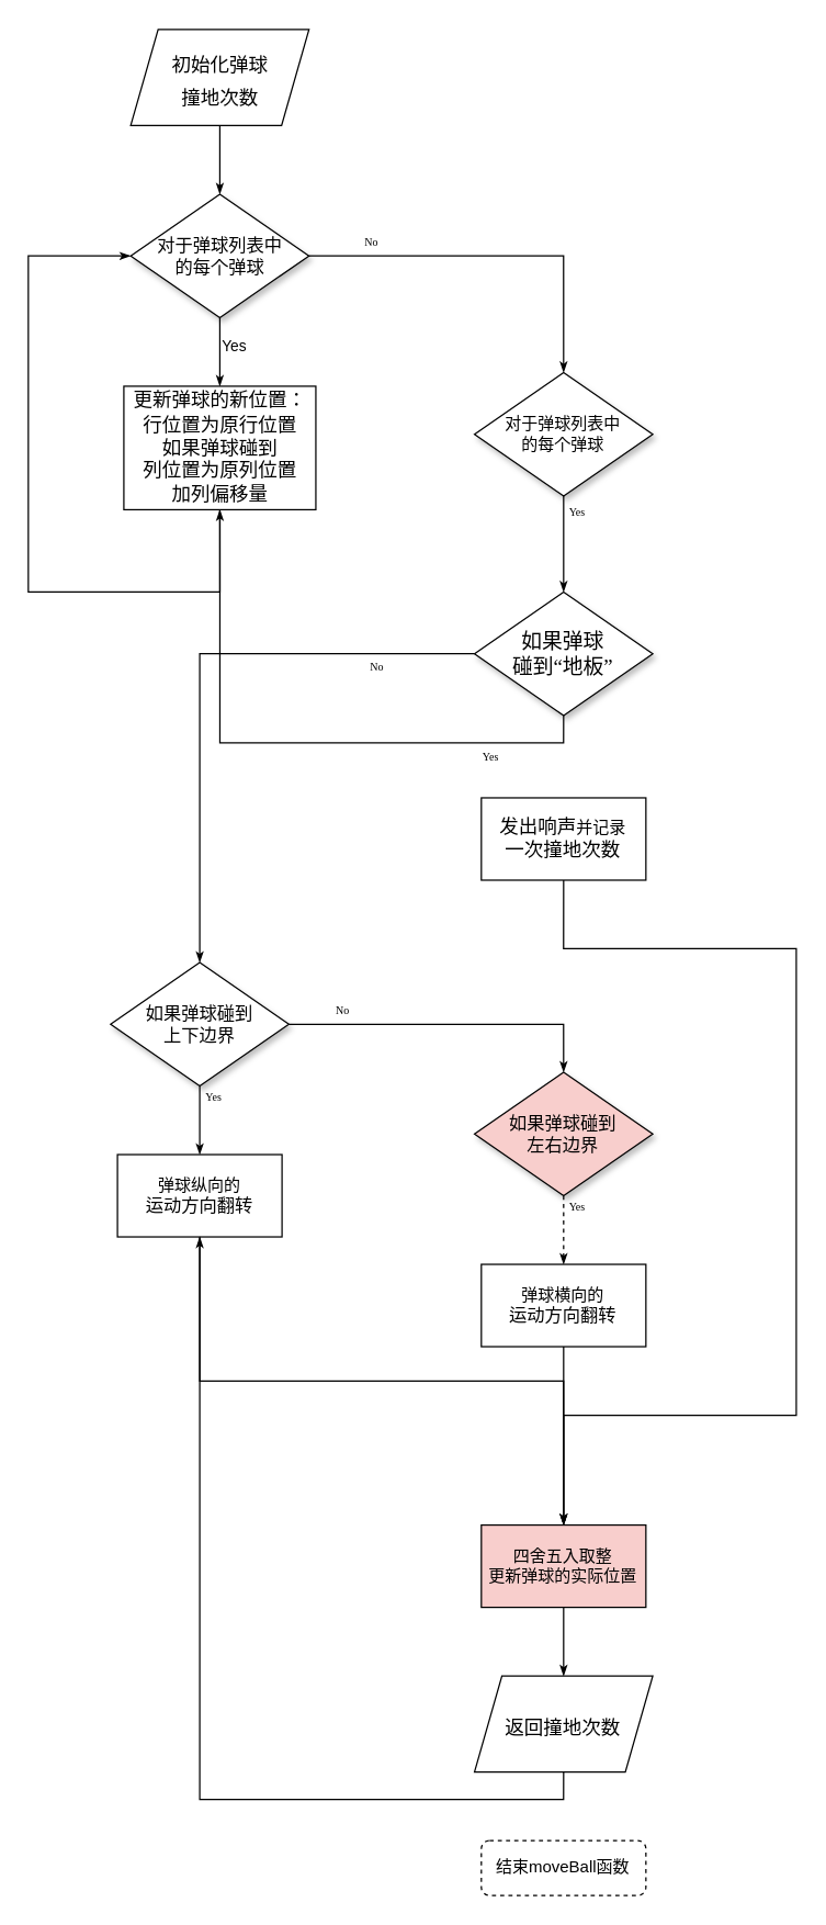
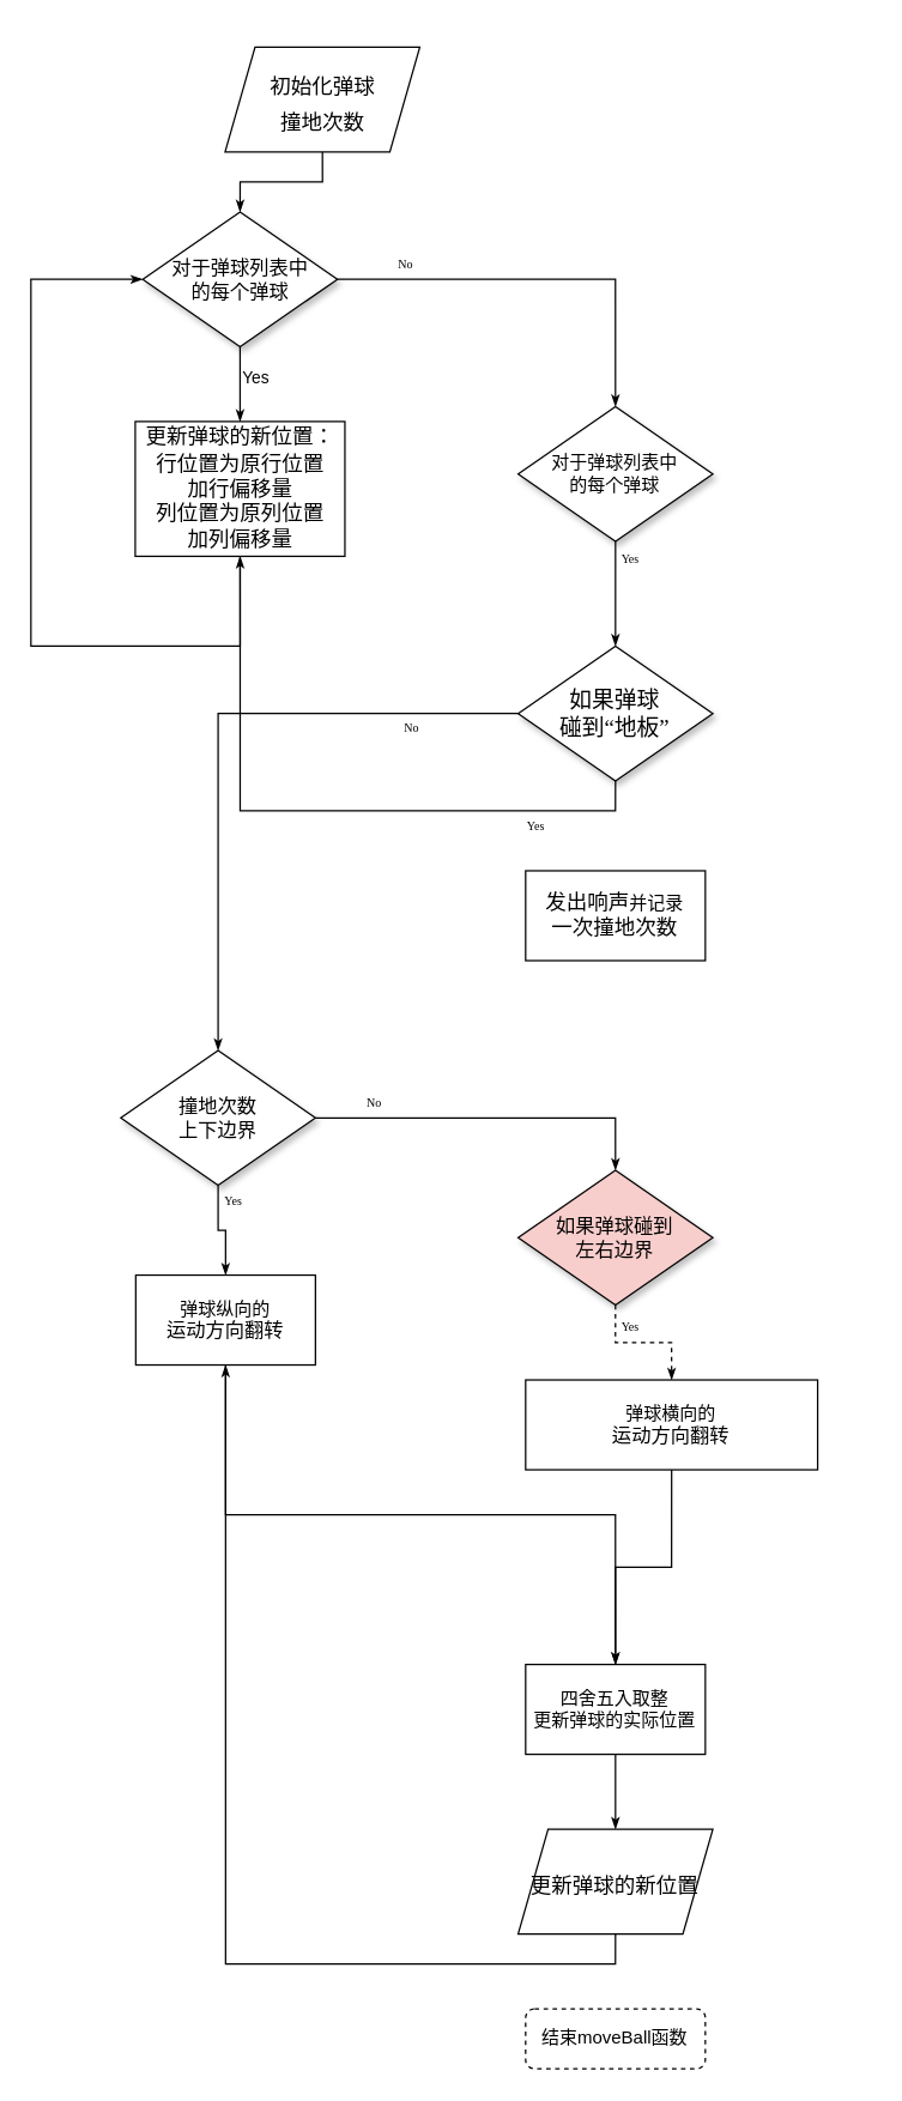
- <mxCell id="2" value="&lt;font face=&quot;Verdana&quot;&gt;&lt;span style=&quot;font-size: 14px;&quot;&gt;初始化弹球&lt;br&gt;撞地次数&lt;/span&gt;&lt;/font&gt;" style="shape=parallelogram;perimeter=parallelogramPerimeter;whiteSpace=wrap;html=1;fixedSize=1;hachureGap=4;fontFamily=Architects Daughter;fontSource=https%3A%2F%2Ffonts.googleapis.com%2Fcss%3Ffamily%3DArchitects%2BDaughter;fontSize=20;" vertex="1" parent="1"><mxGeometry x="94.657" y="20.997" width="130" height="70" as="geometry" /></mxCell>
+ <mxCell id="2" value="&lt;font face=&quot;Verdana&quot;&gt;&lt;span style=&quot;font-size: 14px;&quot;&gt;初始化弹球&lt;br&gt;撞地次数&lt;/span&gt;&lt;/font&gt;" style="shape=parallelogram;perimeter=parallelogramPerimeter;whiteSpace=wrap;html=1;fixedSize=1;hachureGap=4;fontFamily=Architects Daughter;fontSource=https%3A%2F%2Ffonts.googleapis.com%2Fcss%3Ffamily%3DArchitects%2BDaughter;fontSize=20;" vertex="1" parent="1"><mxGeometry x="149.657" y="30.997" width="130" height="70" as="geometry" /></mxCell>
- <mxCell id="22" value="&lt;font style=&quot;font-size: 14px;&quot;&gt;&lt;font style=&quot;border-color: var(--border-color); font-size: 14px;&quot; face=&quot;Verdana&quot;&gt;更新弹球的新位置：&lt;br style=&quot;border-color: var(--border-color);&quot;&gt;&lt;/font&gt;行位置为原行位置&lt;br&gt;如果弹球碰到&lt;br style=&quot;border-color: var(--border-color); font-family: &amp;quot;Architects Daughter&amp;quot;;&quot;&gt;&lt;span style=&quot;font-family: &amp;quot;Architects Daughter&amp;quot;;&quot;&gt;列位置为原列位置&lt;br&gt;加列偏移量&lt;/span&gt;&lt;/font&gt;" style="rounded=0;whiteSpace=wrap;html=1;" vertex="1" parent="1"><mxGeometry x="89.66" y="281" width="140" height="90" as="geometry" /></mxCell>
+ <mxCell id="22" value="&lt;font style=&quot;font-size: 14px;&quot;&gt;&lt;font style=&quot;border-color: var(--border-color); font-size: 14px;&quot; face=&quot;Verdana&quot;&gt;更新弹球的新位置：&lt;br style=&quot;border-color: var(--border-color);&quot;&gt;&lt;/font&gt;行位置为原行位置&lt;br&gt;加行偏移量&lt;br style=&quot;border-color: var(--border-color); font-family: &amp;quot;Architects Daughter&amp;quot;;&quot;&gt;&lt;span style=&quot;font-family: &amp;quot;Architects Daughter&amp;quot;;&quot;&gt;列位置为原列位置&lt;br&gt;加列偏移量&lt;/span&gt;&lt;/font&gt;" style="rounded=0;whiteSpace=wrap;html=1;" vertex="1" parent="1"><mxGeometry x="89.66" y="281" width="140" height="90" as="geometry" /></mxCell>
- <mxCell id="14" value="&lt;font style=&quot;font-size: 13px;&quot;&gt;如果弹球碰到&lt;br&gt;上下边界&lt;br&gt;&lt;/font&gt;" style="rhombus;whiteSpace=wrap;html=1;rounded=0;shadow=1;labelBackgroundColor=none;strokeWidth=1;fontFamily=Verdana;fontSize=8;align=center;" vertex="1" parent="1"><mxGeometry x="79.997" y="700.997" width="130" height="90" as="geometry" /></mxCell>
+ <mxCell id="14" value="&lt;font style=&quot;font-size: 13px;&quot;&gt;撞地次数&lt;br&gt;上下边界&lt;br&gt;&lt;/font&gt;" style="rhombus;whiteSpace=wrap;html=1;rounded=0;shadow=1;labelBackgroundColor=none;strokeWidth=1;fontFamily=Verdana;fontSize=8;align=center;" vertex="1" parent="1"><mxGeometry x="79.997" y="700.997" width="130" height="90" as="geometry" /></mxCell>
- <mxCell id="23" style="edgeStyle=orthogonalEdgeStyle;rounded=0;html=1;labelBackgroundColor=none;startSize=5;endArrow=classicThin;endFill=1;endSize=5;jettySize=auto;orthogonalLoop=1;strokeWidth=1;fontFamily=Verdana;fontSize=8;exitX=0.5;exitY=1;exitDx=0;exitDy=0;entryX=0.5;entryY=0;entryDx=0;entryDy=0;" edge="1" parent="1" source="19" target="26"><mxGeometry relative="1" as="geometry"><mxPoint x="440" y="671" as="sourcePoint" /><mxPoint x="640" y="1001" as="targetPoint" /><Array as="points"><mxPoint x="410" y="691" /><mxPoint x="580" y="691" /><mxPoint x="580" y="1031" /><mxPoint x="410" y="1031" /></Array></mxGeometry></mxCell>
- <mxCell id="20" value="弹球纵向的&lt;br style=&quot;border-color: var(--border-color); font-family: Verdana; font-size: 13px;&quot;&gt;&lt;span style=&quot;font-family: Verdana; font-size: 13px;&quot;&gt;运动方向翻转&lt;/span&gt;" style="rounded=0;whiteSpace=wrap;html=1;" vertex="1" parent="1"><mxGeometry x="85" y="841" width="120" height="60" as="geometry" /></mxCell>
+ <mxCell id="20" value="弹球纵向的&lt;br style=&quot;border-color: var(--border-color); font-family: Verdana; font-size: 13px;&quot;&gt;&lt;span style=&quot;font-family: Verdana; font-size: 13px;&quot;&gt;运动方向翻转&lt;/span&gt;" style="rounded=0;whiteSpace=wrap;html=1;" vertex="1" parent="1"><mxGeometry x="90" y="851" width="120" height="60" as="geometry" /></mxCell>
- <mxCell id="21" value="弹球横向的&lt;br style=&quot;border-color: var(--border-color); font-family: Verdana; font-size: 13px;&quot;&gt;&lt;span style=&quot;font-family: Verdana; font-size: 13px;&quot;&gt;运动方向翻转&lt;/span&gt;" style="rounded=0;whiteSpace=wrap;html=1;" vertex="1" parent="1"><mxGeometry x="350.34" y="921" width="120" height="60" as="geometry" /></mxCell>
+ <mxCell id="21" value="弹球横向的&lt;br style=&quot;border-color: var(--border-color); font-family: Verdana; font-size: 13px;&quot;&gt;&lt;span style=&quot;font-family: Verdana; font-size: 13px;&quot;&gt;运动方向翻转&lt;/span&gt;" style="rounded=0;whiteSpace=wrap;html=1;" vertex="1" parent="1"><mxGeometry x="350.34" y="921" width="195" height="60" as="geometry" /></mxCell>
- <mxCell id="26" value="四舍五入取整&lt;br&gt;更新弹球的实际位置" style="rounded=0;whiteSpace=wrap;html=1;fillColor=#f8cecc;" vertex="1" parent="1"><mxGeometry x="350.34" y="1111" width="120" height="60" as="geometry" /></mxCell>
+ <mxCell id="26" value="四舍五入取整&lt;br&gt;更新弹球的实际位置" style="rounded=0;whiteSpace=wrap;html=1;" vertex="1" parent="1"><mxGeometry x="350.34" y="1111" width="120" height="60" as="geometry" /></mxCell>
- <mxCell id="28" value="&lt;font face=&quot;Verdana&quot;&gt;&lt;span style=&quot;font-size: 14px;&quot;&gt;返回撞地次数&lt;/span&gt;&lt;/font&gt;" style="shape=parallelogram;perimeter=parallelogramPerimeter;whiteSpace=wrap;html=1;fixedSize=1;hachureGap=4;fontFamily=Architects Daughter;fontSource=https%3A%2F%2Ffonts.googleapis.com%2Fcss%3Ffamily%3DArchitects%2BDaughter;fontSize=20;" vertex="1" parent="1"><mxGeometry x="345.337" y="1220.997" width="130" height="70" as="geometry" /></mxCell>
+ <mxCell id="28" value="&lt;font face=&quot;Verdana&quot;&gt;&lt;span style=&quot;font-size: 14px;&quot;&gt;更新弹球的新位置&lt;/span&gt;&lt;/font&gt;" style="shape=parallelogram;perimeter=parallelogramPerimeter;whiteSpace=wrap;html=1;fixedSize=1;hachureGap=4;fontFamily=Architects Daughter;fontSource=https%3A%2F%2Ffonts.googleapis.com%2Fcss%3Ffamily%3DArchitects%2BDaughter;fontSize=20;" vertex="1" parent="1"><mxGeometry x="345.337" y="1220.997" width="130" height="70" as="geometry" /></mxCell>
